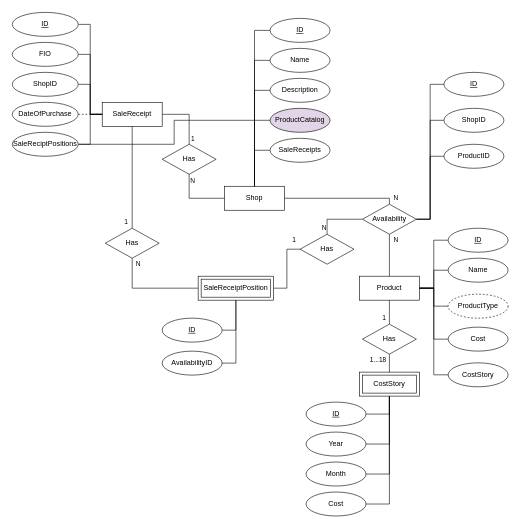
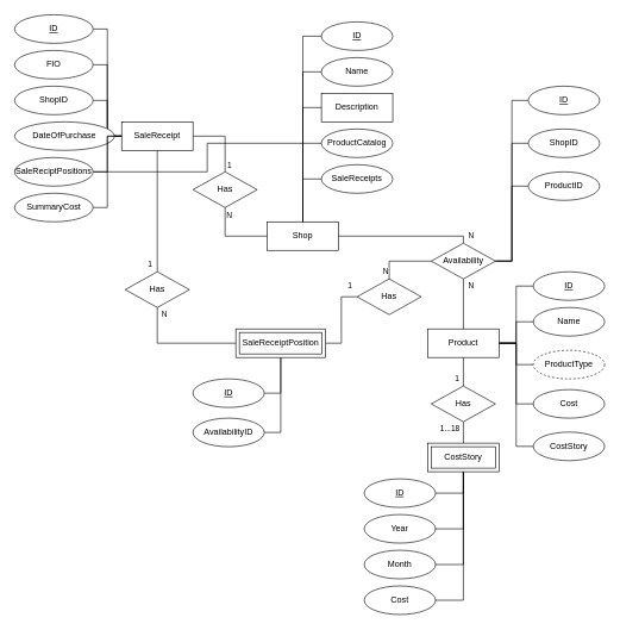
- <mxCell id="15" value="Description" style="ellipse;whiteSpace=wrap;html=1;align=center;" vertex="1" parent="1"><mxGeometry x="450" y="130" width="100" height="40" as="geometry" /></mxCell>
+ <mxCell id="15" value="Description" style="whiteSpace=wrap;html=1;align=center;rounded=0;" vertex="1" parent="1"><mxGeometry x="450" y="130" width="100" height="40" as="geometry" /></mxCell>
- <mxCell id="27" value="DateOfPurchase" style="ellipse;whiteSpace=wrap;html=1;align=center;" vertex="1" parent="1"><mxGeometry y="170" width="110" height="40" as="geometry" x="20" /></mxCell>
+ <mxCell id="27" value="DateOfPurchase" style="ellipse;whiteSpace=wrap;html=1;align=center;" vertex="1" parent="1"><mxGeometry x="20" y="170" width="140" height="40" as="geometry" /></mxCell>
- <mxCell id="17" value="ProductCatalog" style="ellipse;whiteSpace=wrap;html=1;align=center;fillColor=#e1d5e7;" vertex="1" parent="1"><mxGeometry x="450" y="180" width="100" height="40" as="geometry" /></mxCell>
+ <mxCell id="17" value="ProductCatalog" style="ellipse;whiteSpace=wrap;html=1;align=center;" vertex="1" parent="1"><mxGeometry x="450" y="180" width="100" height="40" as="geometry" /></mxCell>
+ <mxCell id="30" style="edgeStyle=orthogonalEdgeStyle;rounded=0;orthogonalLoop=1;jettySize=auto;html=1;exitX=1;exitY=0.5;exitDx=0;exitDy=0;entryX=0;entryY=0.5;entryDx=0;entryDy=0;endArrow=none;endFill=0;" edge="1" parent="1" source="31" target="5"><mxGeometry relative="1" as="geometry" /></mxCell>
+ <mxCell id="31" value="SummaryCost" style="ellipse;whiteSpace=wrap;html=1;align=center;" vertex="1" parent="1"><mxGeometry y="270" width="110" height="40" as="geometry" x="20" /></mxCell>
